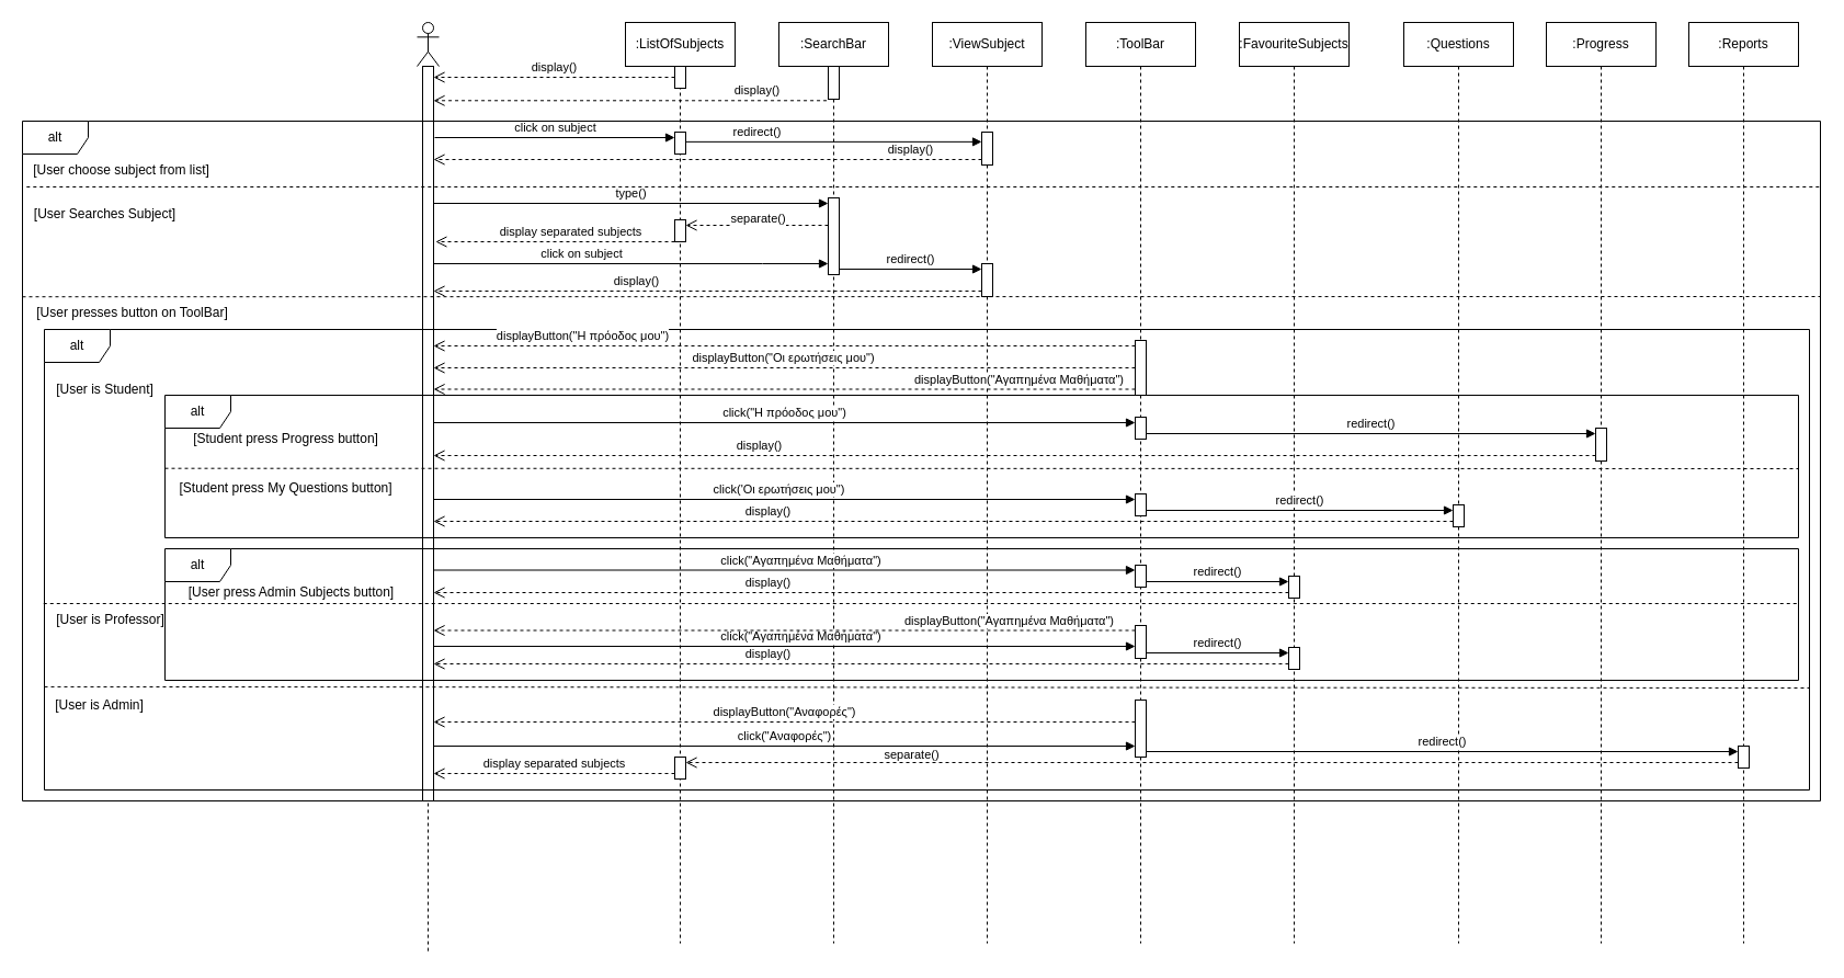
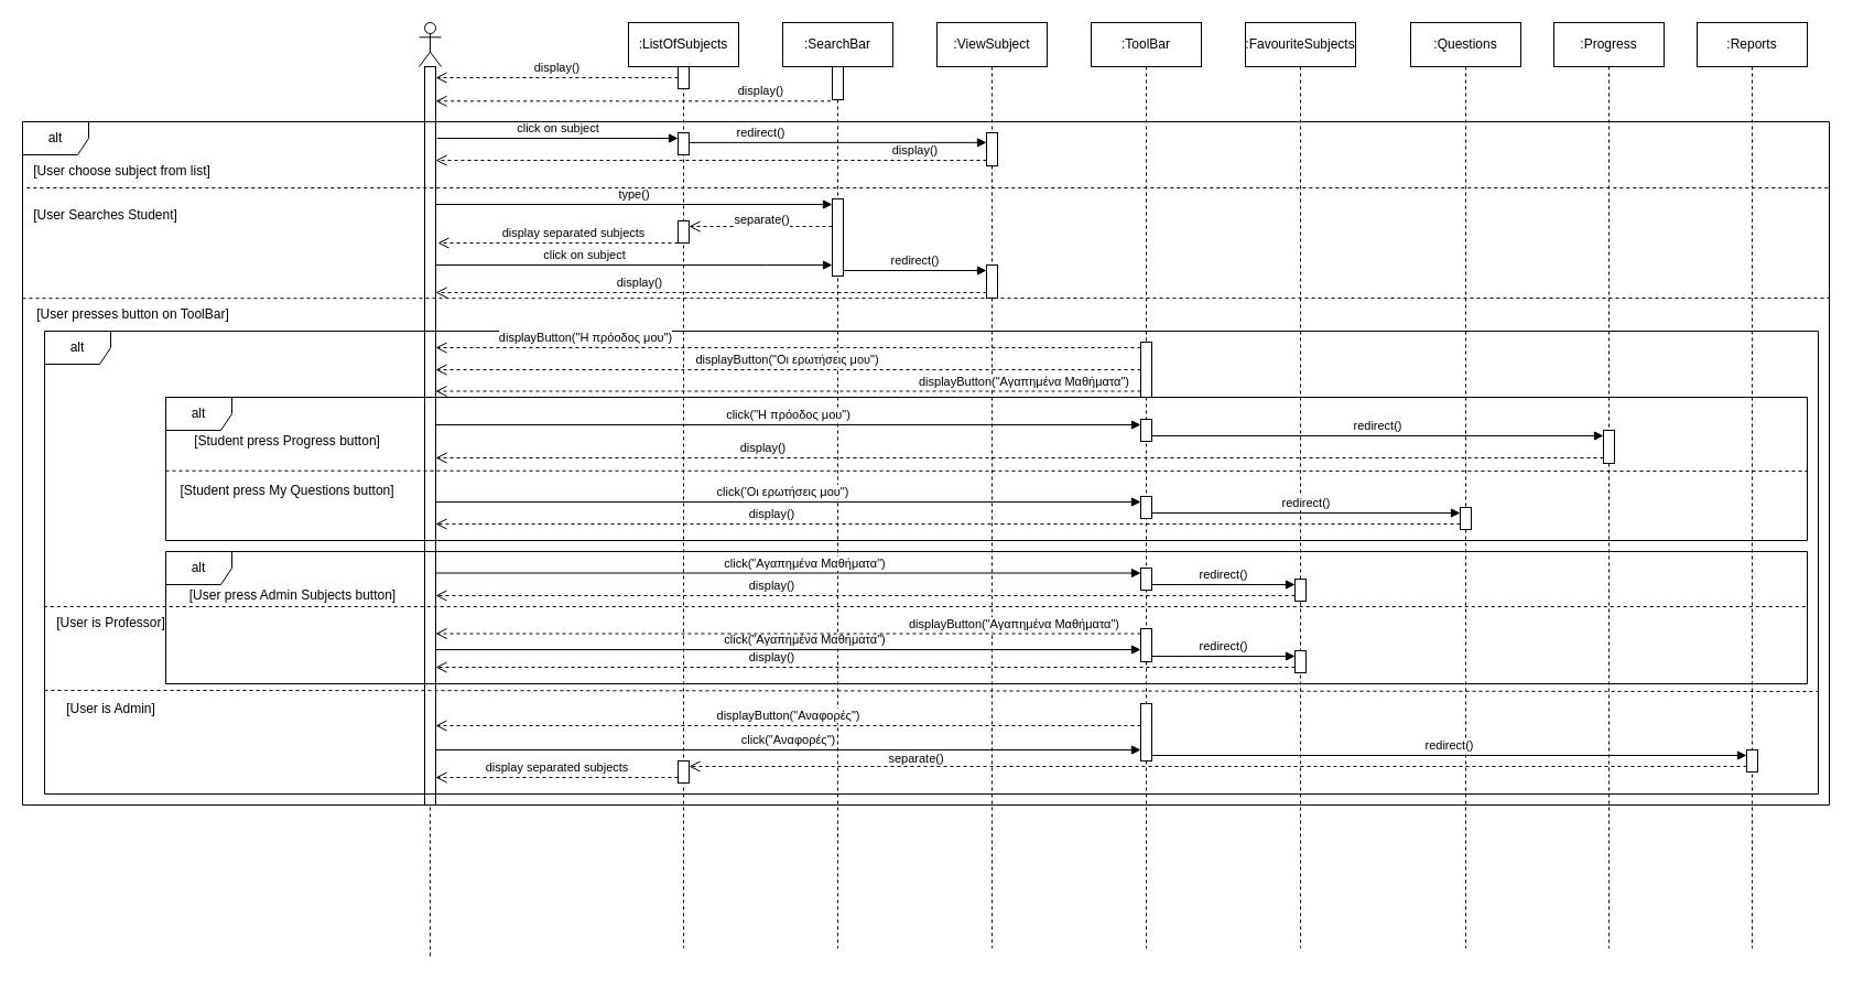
- <mxCell id="22" value="[User Searches Subject]" style="text;html=1;align=center;verticalAlign=middle;resizable=0;points=[];autosize=1;strokeColor=none;fillColor=none;" parent="1" vertex="1"><mxGeometry x="20" y="180" width="150" height="30" as="geometry" /></mxCell>
+ <mxCell id="22" value="[User Searches Student]" style="text;html=1;align=center;verticalAlign=middle;resizable=0;points=[];autosize=1;strokeColor=none;fillColor=none;" parent="1" vertex="1"><mxGeometry x="20" y="180" width="150" height="30" as="geometry" /></mxCell>
- <mxCell id="36" value="[User is Student]" style="text;html=1;align=center;verticalAlign=middle;resizable=0;points=[];autosize=1;strokeColor=none;fillColor=none;" parent="1" vertex="1"><mxGeometry x="40" y="340" width="110" height="30" as="geometry" /></mxCell>
- <mxCell id="70" value="[User is Admin]" style="text;html=1;align=center;verticalAlign=middle;resizable=0;points=[];autosize=1;strokeColor=none;fillColor=none;" parent="1" vertex="1"><mxGeometry x="40" y="628" width="100" height="30" as="geometry" /></mxCell>
+ <mxCell id="70" value="[User is Admin]" style="text;html=1;align=center;verticalAlign=middle;resizable=0;points=[];autosize=1;strokeColor=none;fillColor=none;" parent="1" vertex="1"><mxGeometry x="50" y="628" width="100" height="30" as="geometry" /></mxCell>
